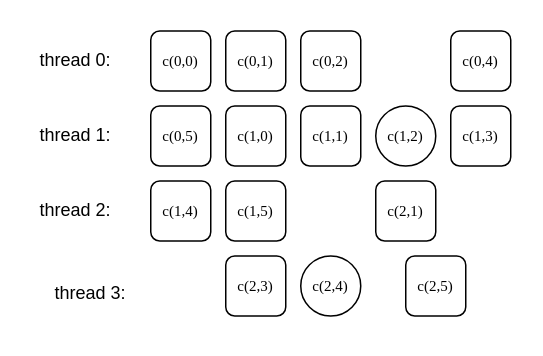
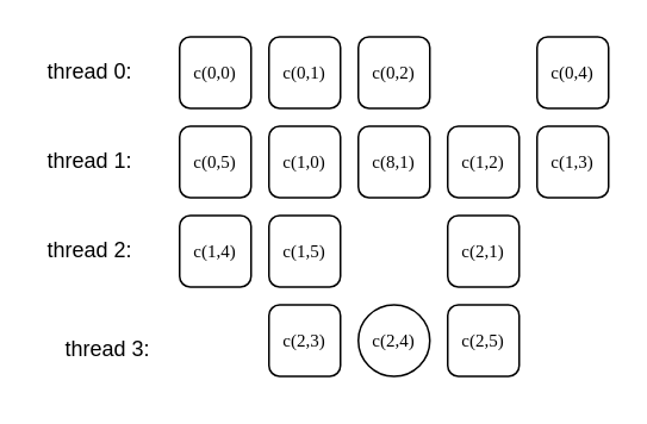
- <mxCell id="10" value="&lt;span style=&quot;font-family: &amp;quot;Lucida Console&amp;quot;; font-size: 10px;&quot;&gt;c(1,1)&lt;/span&gt;" style="rounded=1;whiteSpace=wrap;html=1;fillColor=none;" vertex="1" parent="1"><mxGeometry x="200" y="70" width="40" height="40" as="geometry" /></mxCell>
+ <mxCell id="10" value="&lt;span style=&quot;font-family: &amp;quot;Lucida Console&amp;quot;; font-size: 10px;&quot;&gt;c(8,1)&lt;/span&gt;" style="rounded=1;whiteSpace=wrap;html=1;fillColor=none;" vertex="1" parent="1"><mxGeometry x="200" y="70" width="40" height="40" as="geometry" /></mxCell>
- <mxCell id="11" value="&lt;span style=&quot;font-family: &amp;quot;Lucida Console&amp;quot;; font-size: 10px;&quot;&gt;c(1,2)&lt;/span&gt;" style="ellipse;whiteSpace=wrap;html=1;fillColor=none;" vertex="1" parent="1"><mxGeometry x="250" y="70" width="40" height="40" as="geometry" /></mxCell>
+ <mxCell id="11" value="&lt;span style=&quot;font-family: &amp;quot;Lucida Console&amp;quot;; font-size: 10px;&quot;&gt;c(1,2)&lt;/span&gt;" style="rounded=1;whiteSpace=wrap;html=1;fillColor=none;" vertex="1" parent="1"><mxGeometry x="250" y="70" width="40" height="40" as="geometry" /></mxCell>
- <mxCell id="16" value="&lt;span style=&quot;font-family: &amp;quot;Lucida Console&amp;quot;; font-size: 10px;&quot;&gt;c(2,5)&lt;/span&gt;" style="rounded=1;whiteSpace=wrap;html=1;fillColor=none;" vertex="1" parent="1"><mxGeometry x="270" y="170" width="40" height="40" as="geometry" /></mxCell>
+ <mxCell id="16" value="&lt;span style=&quot;font-family: &amp;quot;Lucida Console&amp;quot;; font-size: 10px;&quot;&gt;c(2,5)&lt;/span&gt;" style="rounded=1;whiteSpace=wrap;html=1;fillColor=none;" vertex="1" parent="1"><mxGeometry x="250" y="170" width="40" height="40" as="geometry" /></mxCell>
